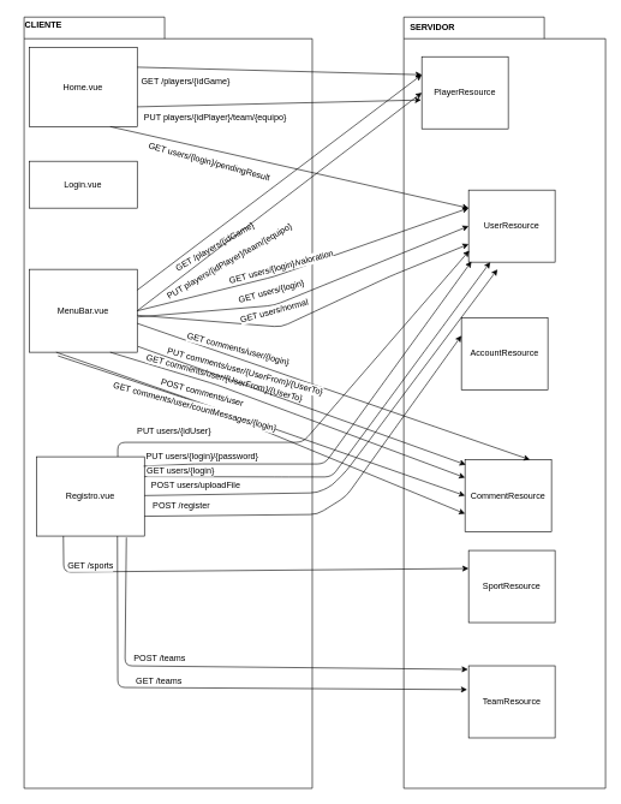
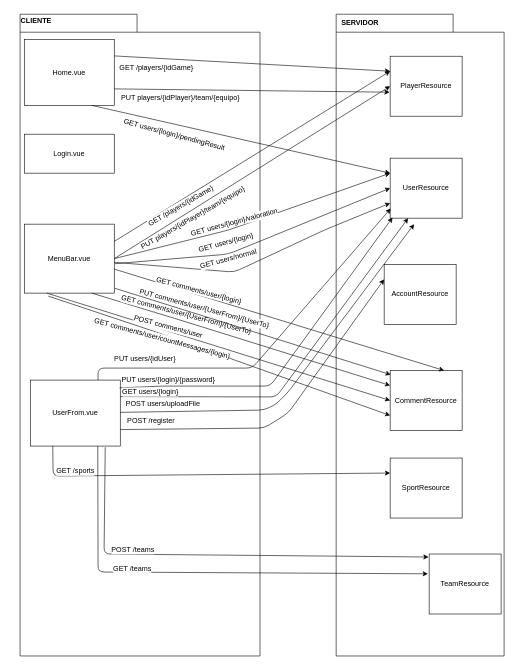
- <mxCell id="13" value="PlayerResource" style="rounded=0;whiteSpace=wrap;html=1;" vertex="1" parent="1"><mxGeometry x="585" y="78" width="120" height="100" as="geometry" /></mxCell>
+ <mxCell id="13" value="PlayerResource" style="rounded=0;whiteSpace=wrap;html=1;" vertex="1" parent="1"><mxGeometry x="650" y="93" width="120" height="100" as="geometry" /></mxCell>
- <mxCell id="10" value="Registro.vue" style="rounded=0;whiteSpace=wrap;html=1;" vertex="1" parent="1"><mxGeometry x="50" y="633" width="150" height="110" as="geometry" /></mxCell>
+ <mxCell id="10" value="UserFrom.vue" style="rounded=0;whiteSpace=wrap;html=1;" vertex="1" parent="1"><mxGeometry x="50" y="633" width="150" height="110" as="geometry" /></mxCell>
- <mxCell id="12" value="CommentResource" style="rounded=0;whiteSpace=wrap;html=1;" vertex="1" parent="1"><mxGeometry x="645" y="637" width="120" height="100" as="geometry" /></mxCell>
+ <mxCell id="12" value="CommentResource" style="rounded=0;whiteSpace=wrap;html=1;" vertex="1" parent="1"><mxGeometry x="650" y="617" width="120" height="100" as="geometry" /></mxCell>
- <mxCell id="52" value="TeamResource" style="rounded=0;whiteSpace=wrap;html=1;" vertex="1" parent="1"><mxGeometry x="650" y="923" width="120" height="100" as="geometry" /></mxCell>
+ <mxCell id="52" value="TeamResource" style="rounded=0;whiteSpace=wrap;html=1;" vertex="1" parent="1"><mxGeometry x="715" y="923" width="120" height="100" as="geometry" /></mxCell>
